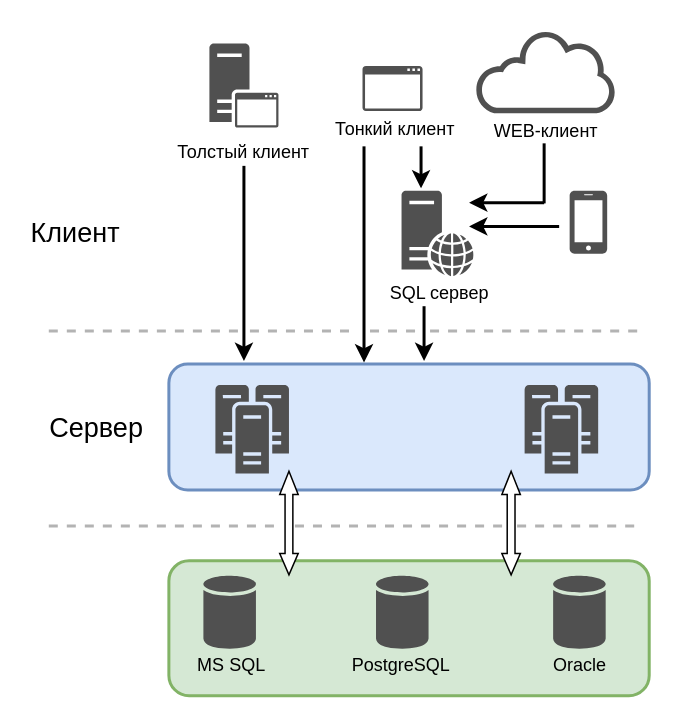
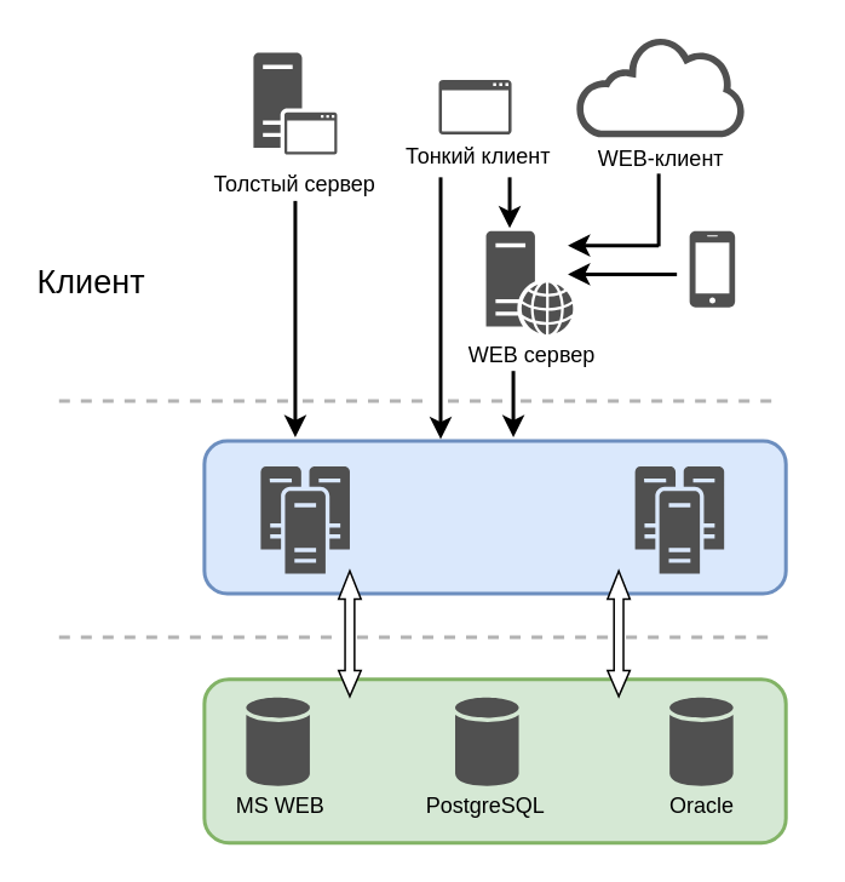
- <mxCell id="16" value="Толстый клиент" style="text;html=1;strokeColor=none;fillColor=none;align=center;verticalAlign=middle;whiteSpace=wrap;rounded=0;" vertex="1" parent="15"><mxGeometry y="57.5" width="100" height="30" as="geometry" /></mxCell>
+ <mxCell id="16" value="Толстый сервер" style="text;html=1;strokeColor=none;fillColor=none;align=center;verticalAlign=middle;whiteSpace=wrap;rounded=0;" vertex="1" parent="15"><mxGeometry y="57.5" width="100" height="30" as="geometry" /></mxCell>
- <mxCell id="20" value="SQL сервер" style="text;html=1;strokeColor=none;fillColor=none;align=center;verticalAlign=middle;whiteSpace=wrap;rounded=0;" vertex="1" parent="18"><mxGeometry y="53" width="95" height="30" as="geometry" /></mxCell>
+ <mxCell id="20" value="WEB сервер" style="text;html=1;strokeColor=none;fillColor=none;align=center;verticalAlign=middle;whiteSpace=wrap;rounded=0;" vertex="1" parent="18"><mxGeometry y="53" width="95" height="30" as="geometry" /></mxCell>
- <mxCell id="7" value="Сервер" style="text;html=1;strokeColor=none;fillColor=none;align=center;verticalAlign=middle;whiteSpace=wrap;rounded=0;fontSize=18;" vertex="1" parent="1"><mxGeometry x="34" y="270" width="60" height="30" as="geometry" /></mxCell>
- <mxCell id="29" value="MS SQL" style="text;html=1;strokeColor=none;fillColor=none;align=center;verticalAlign=middle;whiteSpace=wrap;rounded=0;" vertex="1" parent="1"><mxGeometry x="103.5" y="428" width="100" height="30" as="geometry" /></mxCell>
+ <mxCell id="29" value="MS WEB" style="text;html=1;strokeColor=none;fillColor=none;align=center;verticalAlign=middle;whiteSpace=wrap;rounded=0;" vertex="1" parent="1"><mxGeometry x="103.5" y="428" width="100" height="30" as="geometry" /></mxCell>
